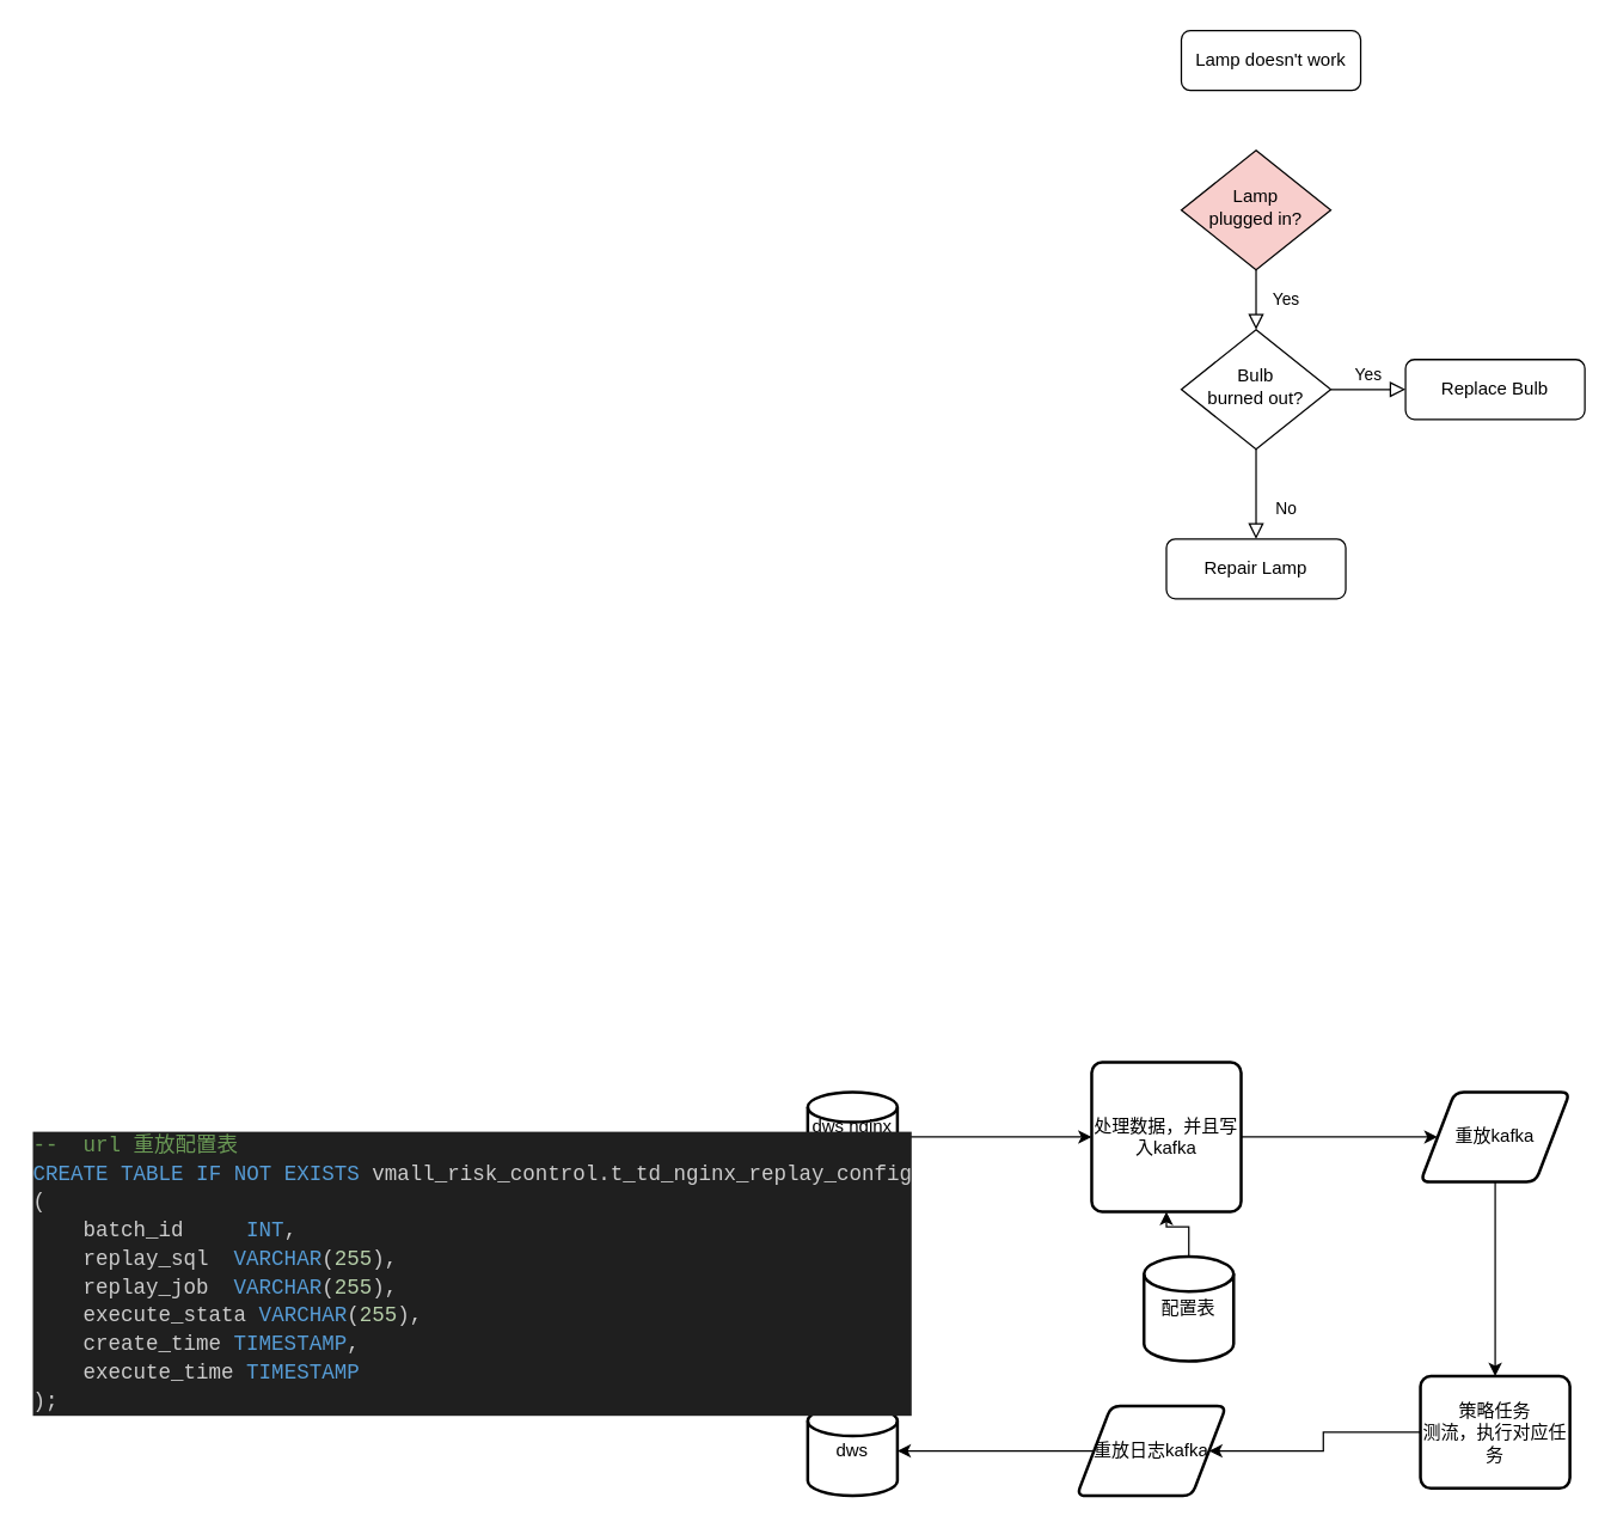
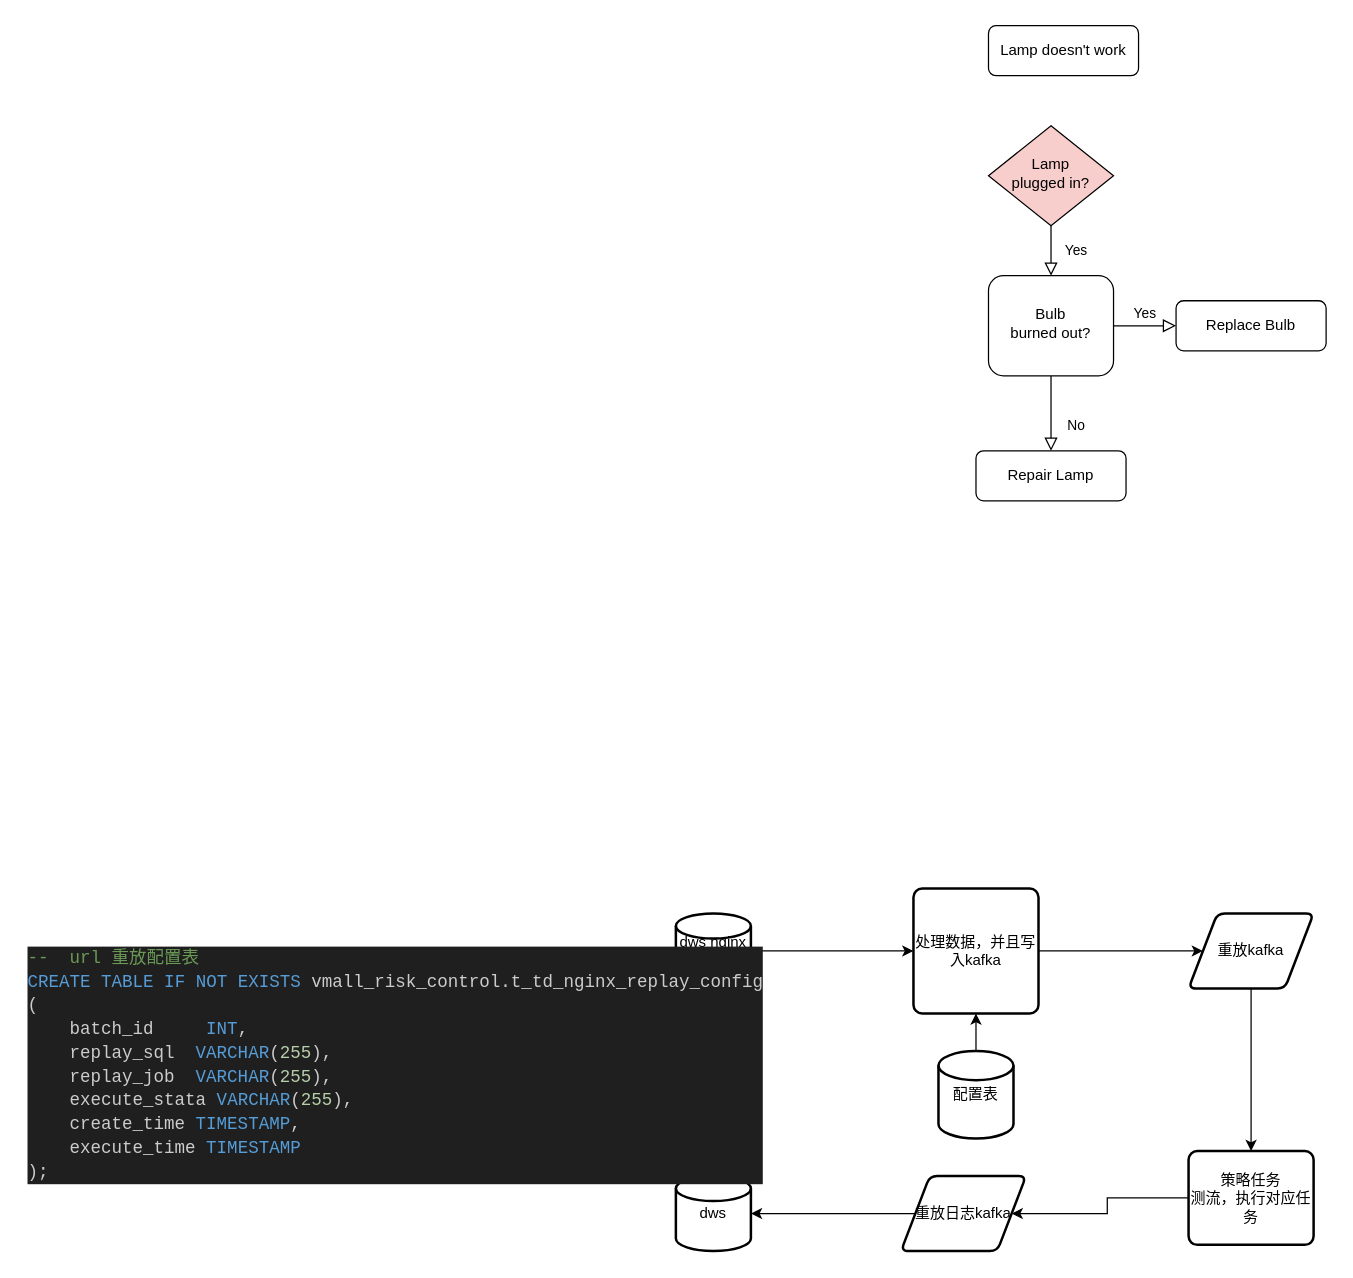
- <mxCell id="6" value="Bulb&lt;br&gt;burned out?" style="rhombus;whiteSpace=wrap;html=1;shadow=0;fontFamily=Helvetica;fontSize=12;align=center;strokeWidth=1;spacing=6;spacingTop=-4;" parent="1" vertex="1"><mxGeometry x="790" y="220" width="100" height="80" as="geometry" /></mxCell>
+ <mxCell id="6" value="Bulb&lt;br&gt;burned out?" style="whiteSpace=wrap;html=1;shadow=0;fontFamily=Helvetica;fontSize=12;align=center;strokeWidth=1;spacing=6;spacingTop=-4;rounded=1;" parent="1" vertex="1"><mxGeometry x="790" y="220" width="100" height="80" as="geometry" /></mxCell>
- <mxCell id="11" value="配置表" style="strokeWidth=2;html=1;shape=mxgraph.flowchart.database;whiteSpace=wrap;" vertex="1" parent="1"><mxGeometry x="765" y="840" width="60" height="70" as="geometry" /></mxCell>
+ <mxCell id="11" value="配置表" style="strokeWidth=2;html=1;shape=mxgraph.flowchart.database;whiteSpace=wrap;" vertex="1" parent="1"><mxGeometry x="750" y="840" width="60" height="70" as="geometry" /></mxCell>
